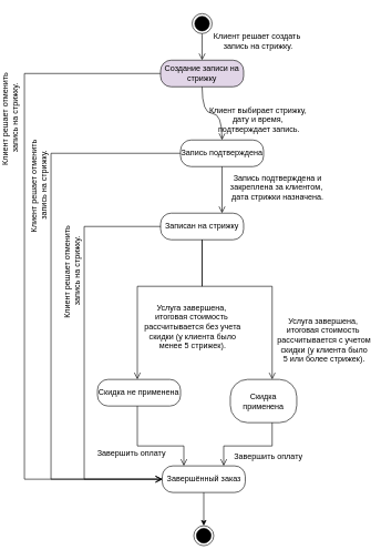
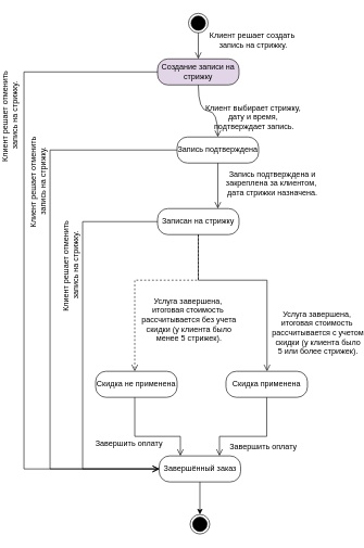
- <mxCell id="14" value="" style="edgeStyle=orthogonalEdgeStyle;html=1;verticalAlign=bottom;endArrow=open;endSize=8;strokeColor=#000000;rounded=0;fontSize=12;exitX=0.5;exitY=1;exitDx=0;exitDy=0;" parent="1" source="8" target="26" edge="1"><mxGeometry relative="1" as="geometry"><mxPoint x="287.5" y="530" as="targetPoint" /><mxPoint x="225" y="430" as="sourcePoint" /><Array as="points"><mxPoint x="288" y="430" /><mxPoint x="190" y="430" /></Array></mxGeometry></mxCell>
+ <mxCell id="14" value="" style="edgeStyle=orthogonalEdgeStyle;html=1;verticalAlign=bottom;endArrow=open;endSize=8;strokeColor=#000000;rounded=0;fontSize=12;exitX=0.5;exitY=1;exitDx=0;exitDy=0;dashed=1;" parent="1" source="8" target="26" edge="1"><mxGeometry relative="1" as="geometry"><mxPoint x="287.5" y="530" as="targetPoint" /><mxPoint x="225" y="430" as="sourcePoint" /><Array as="points"><mxPoint x="288" y="430" /><mxPoint x="190" y="430" /></Array></mxGeometry></mxCell>
- <mxCell id="9" value="Скидка применена" style="rounded=1;whiteSpace=wrap;html=1;arcSize=40;" parent="1" vertex="1"><mxGeometry x="330" y="570" width="100" height="65" as="geometry" /></mxCell>
+ <mxCell id="9" value="Скидка применена" style="rounded=1;whiteSpace=wrap;html=1;arcSize=40;" parent="1" vertex="1"><mxGeometry x="330" y="570" width="125" height="40" as="geometry" /></mxCell>
